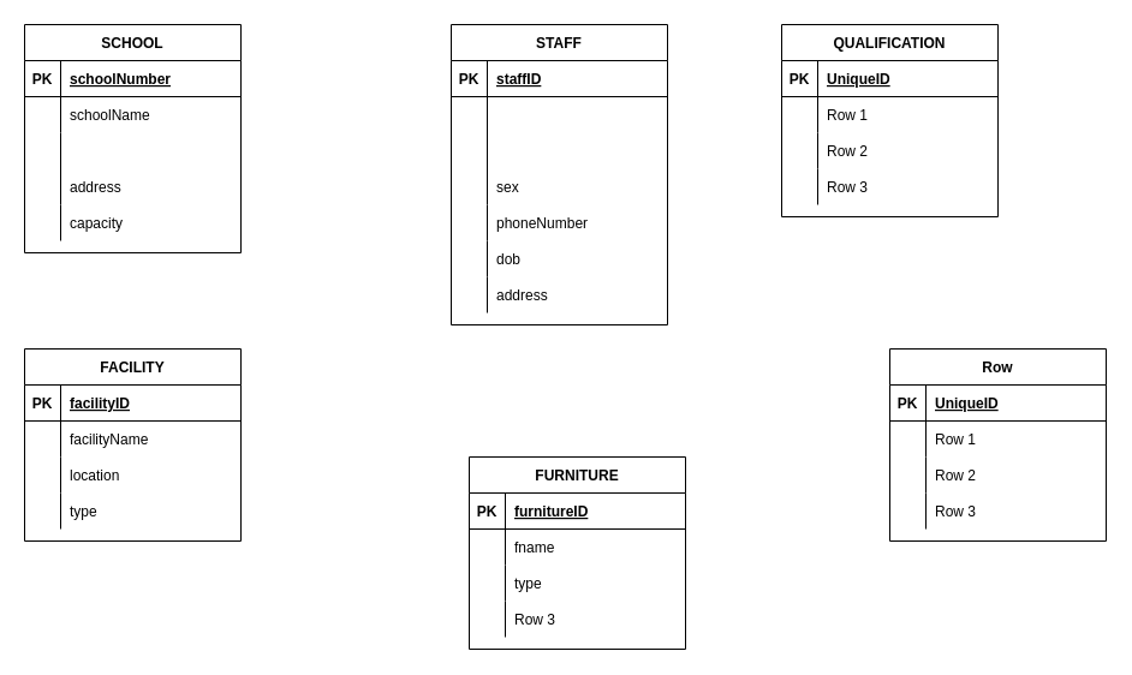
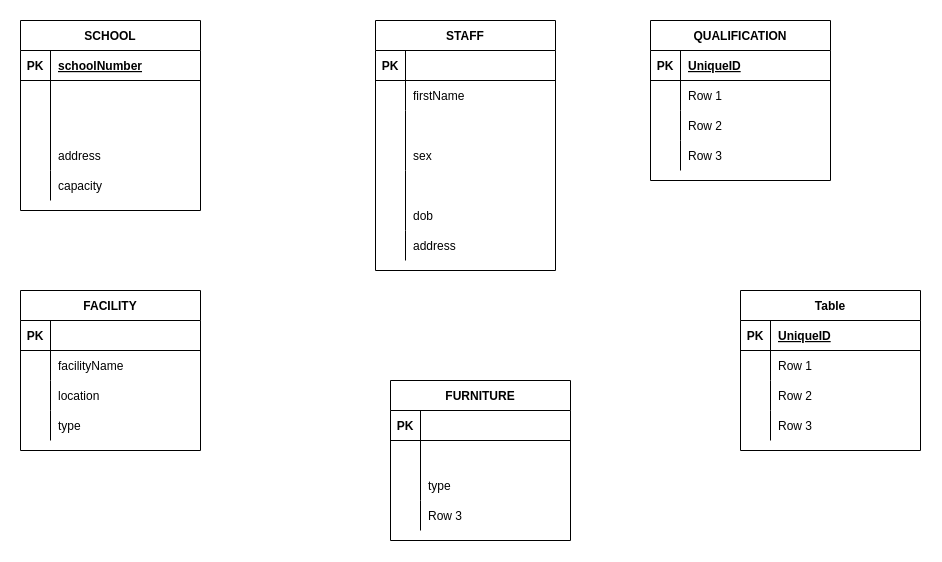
- <mxCell id="33" value="staffID" style="shape=partialRectangle;connectable=0;fillColor=none;top=0;left=0;bottom=0;right=0;align=left;spacingLeft=6;fontStyle=5;overflow=hidden;" vertex="1" parent="31"><mxGeometry x="30" width="150" height="30" as="geometry" /></mxCell>
- <mxCell id="8" value="schoolName" style="shape=partialRectangle;connectable=0;fillColor=none;top=0;left=0;bottom=0;right=0;align=left;spacingLeft=6;overflow=hidden;" vertex="1" parent="6"><mxGeometry x="30" width="150" height="30" as="geometry" /></mxCell>
+ <mxCell id="36" value="firstName" style="shape=partialRectangle;connectable=0;fillColor=none;top=0;left=0;bottom=0;right=0;align=left;spacingLeft=6;overflow=hidden;" vertex="1" parent="34"><mxGeometry x="30" width="150" height="30" as="geometry" /></mxCell>
- <mxCell id="44" value="phoneNumber" style="shape=partialRectangle;connectable=0;fillColor=none;top=0;left=0;bottom=0;right=0;align=left;spacingLeft=6;overflow=hidden;" vertex="1" parent="42"><mxGeometry x="30" width="150" height="30" as="geometry" /></mxCell>
- <mxCell id="64" value="Row" style="shape=table;startSize=30;container=1;collapsible=1;childLayout=tableLayout;fixedRows=1;rowLines=0;fontStyle=1;align=center;resizeLast=1;" vertex="1" parent="1"><mxGeometry x="740" y="290" width="180" height="160" as="geometry" /></mxCell>
+ <mxCell id="64" value="Table" style="shape=table;startSize=30;container=1;collapsible=1;childLayout=tableLayout;fixedRows=1;rowLines=0;fontStyle=1;align=center;resizeLast=1;" vertex="1" parent="1"><mxGeometry x="740" y="290" width="180" height="160" as="geometry" /></mxCell>
- <mxCell id="20" value="facilityID" style="shape=partialRectangle;connectable=0;fillColor=none;top=0;left=0;bottom=0;right=0;align=left;spacingLeft=6;fontStyle=5;overflow=hidden;" vertex="1" parent="18"><mxGeometry x="30" width="150" height="30" as="geometry" /></mxCell>
- <mxCell id="80" value="furnitureID" style="shape=partialRectangle;connectable=0;fillColor=none;top=0;left=0;bottom=0;right=0;align=left;spacingLeft=6;fontStyle=5;overflow=hidden;" vertex="1" parent="78"><mxGeometry x="30" width="150" height="30" as="geometry" /></mxCell>
- <mxCell id="83" value="fname" style="shape=partialRectangle;connectable=0;fillColor=none;top=0;left=0;bottom=0;right=0;align=left;spacingLeft=6;overflow=hidden;" vertex="1" parent="81"><mxGeometry x="30" width="150" height="30" as="geometry" /></mxCell>
